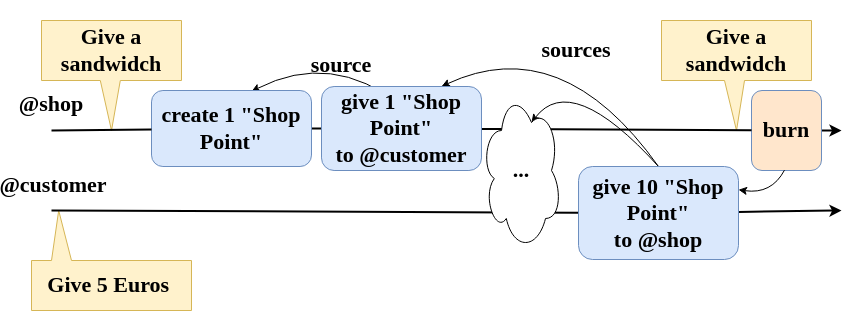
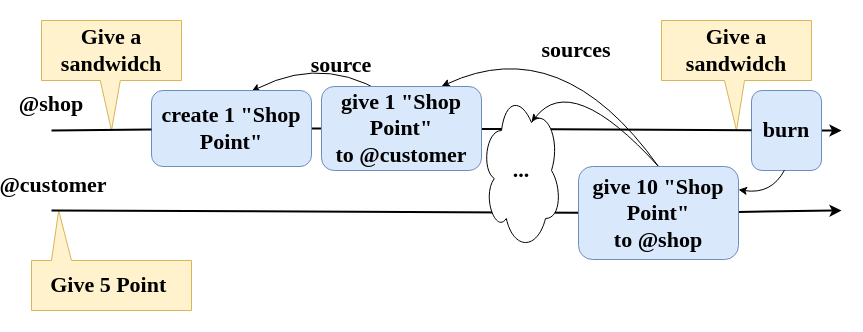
- <mxCell id="16" value="burn" style="rounded=1;whiteSpace=wrap;html=1;fontSize=22;fillColor=#ffe6cc;strokeColor=#6c8ebf;fontFamily=libertine;fontStyle=1;" parent="1" vertex="1"><mxGeometry x="740" y="90" width="70" height="80" as="geometry" /></mxCell>
+ <mxCell id="16" value="burn" style="rounded=1;whiteSpace=wrap;html=1;fontSize=22;fillColor=#dae8fc;strokeColor=#6c8ebf;fontFamily=libertine;fontStyle=1" parent="1" vertex="1"><mxGeometry x="740" y="90" width="70" height="80" as="geometry" /></mxCell>
- <mxCell id="7" value="Give 5 Euros&amp;nbsp;" style="shape=callout;whiteSpace=wrap;html=1;perimeter=calloutPerimeter;fontSize=22;size=50;position=0.75;position2=0.83;direction=west;base=20;fillColor=#fff2cc;strokeColor=#d6b656;fontFamily=libertine;fontStyle=1" parent="1" vertex="1"><mxGeometry x="20" y="210" width="160" height="100" as="geometry" /></mxCell>
+ <mxCell id="7" value="Give 5 Point&amp;nbsp;" style="shape=callout;whiteSpace=wrap;html=1;perimeter=calloutPerimeter;fontSize=22;size=50;position=0.75;position2=0.83;direction=west;base=20;fillColor=#fff2cc;strokeColor=#d6b656;fontFamily=libertine;fontStyle=1" parent="1" vertex="1"><mxGeometry x="20" y="210" width="160" height="100" as="geometry" /></mxCell>
